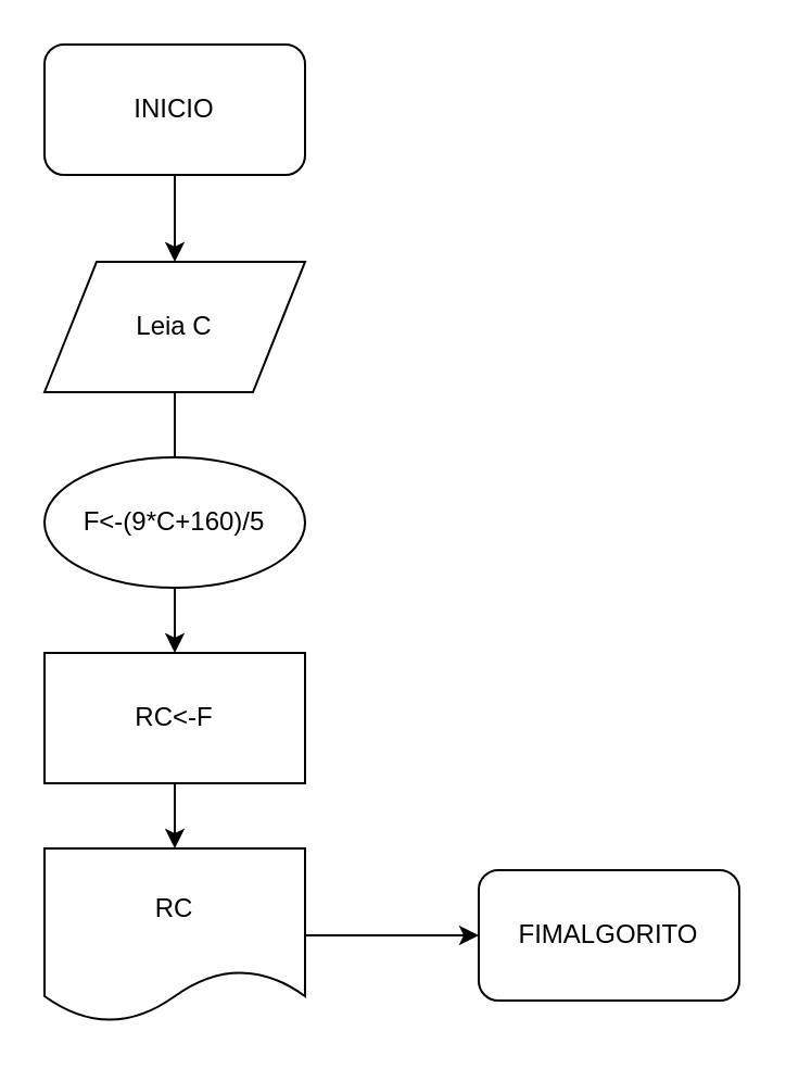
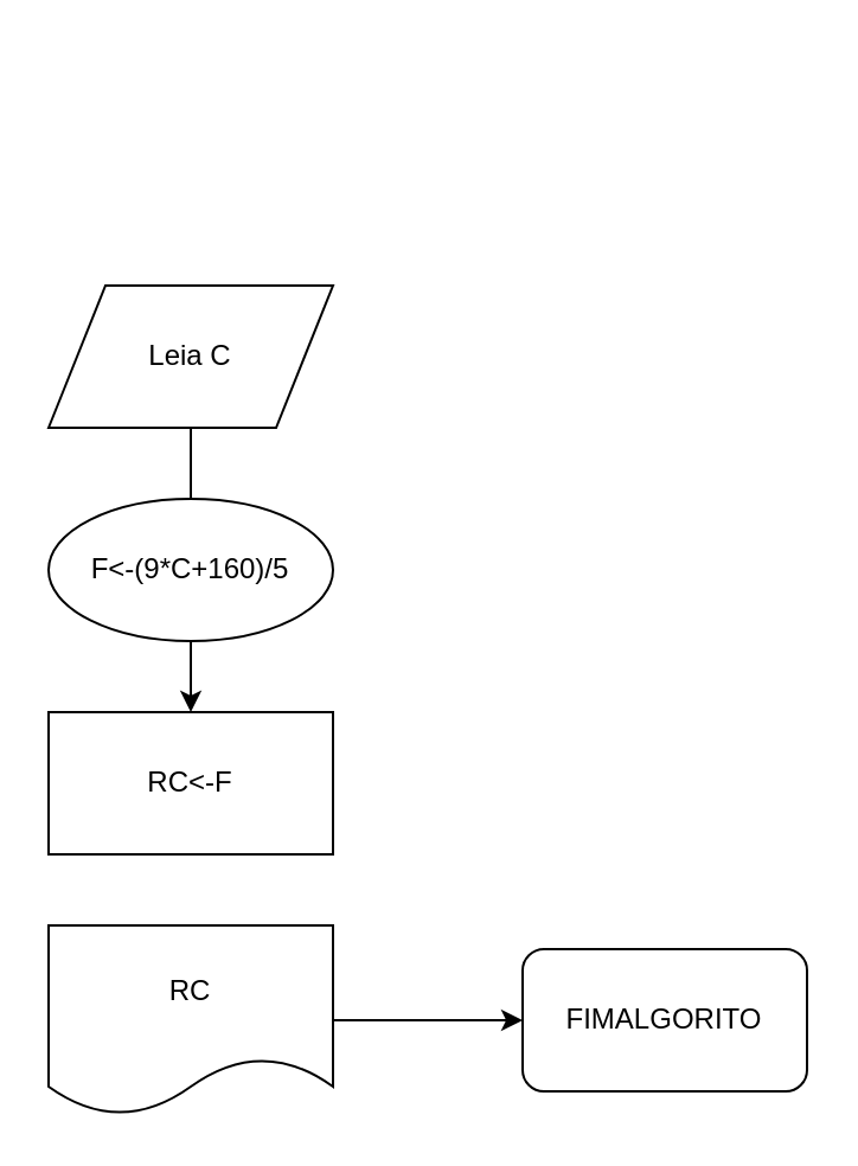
- <mxCell id="3" value="INICIO" style="rounded=1;whiteSpace=wrap;html=1;" vertex="1" parent="1"><mxGeometry x="20" y="20" width="120" height="60" as="geometry" /></mxCell>
- <mxCell id="2" value="" style="edgeStyle=orthogonalEdgeStyle;rounded=0;orthogonalLoop=1;jettySize=auto;html=1;" edge="1" parent="1" source="3" target="5"><mxGeometry relative="1" as="geometry" /></mxCell>
- <mxCell id="8" value="" style="edgeStyle=orthogonalEdgeStyle;rounded=0;orthogonalLoop=1;jettySize=auto;html=1;" edge="1" parent="1" source="9" target="11"><mxGeometry relative="1" as="geometry" /></mxCell>
